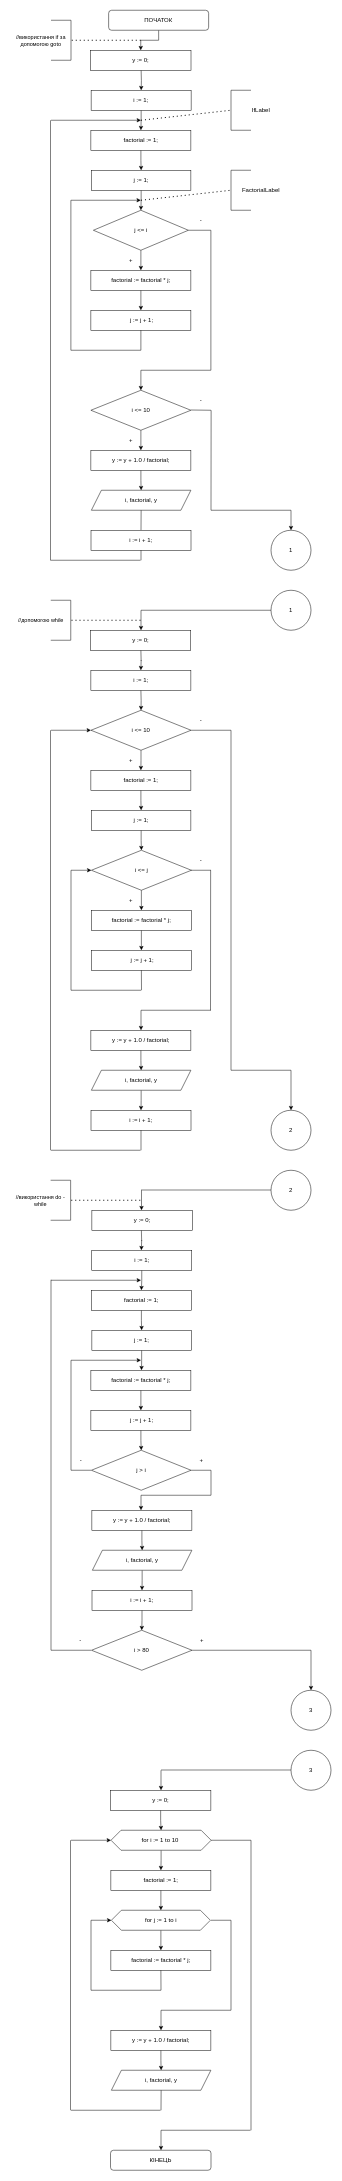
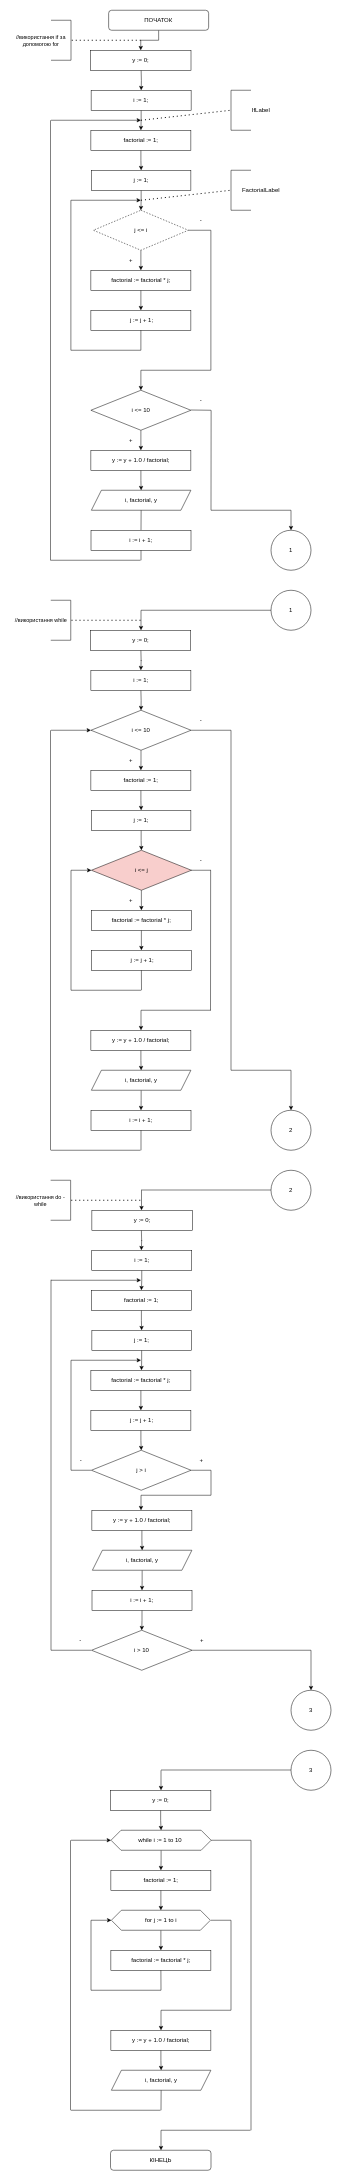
- <mxCell id="11" value="&lt;span&gt;//використання if за допомогою goto&lt;/span&gt;" style="text;html=1;strokeColor=none;fillColor=none;align=center;verticalAlign=middle;whiteSpace=wrap;rounded=0;fontSize=11;" parent="1" vertex="1"><mxGeometry x="21" y="40" width="119.5" height="80" as="geometry" /></mxCell>
+ <mxCell id="11" value="&lt;span&gt;//використання if за допомогою for&lt;/span&gt;" style="text;html=1;strokeColor=none;fillColor=none;align=center;verticalAlign=middle;whiteSpace=wrap;rounded=0;fontSize=11;" parent="1" vertex="1"><mxGeometry x="21" y="40" width="119.5" height="80" as="geometry" /></mxCell>
- <mxCell id="17" value="j &amp;lt;= i" style="rhombus;whiteSpace=wrap;html=1;" vertex="1" parent="1"><mxGeometry x="185.75" y="420" width="190" height="80" as="geometry" /></mxCell>
+ <mxCell id="17" value="j &amp;lt;= i" style="rhombus;whiteSpace=wrap;html=1;dashed=1;" vertex="1" parent="1"><mxGeometry x="185.75" y="420" width="190" height="80" as="geometry" /></mxCell>
- <mxCell id="66" value="&lt;span&gt;//допомогою while&lt;/span&gt;" style="text;html=1;strokeColor=none;fillColor=none;align=center;verticalAlign=middle;whiteSpace=wrap;rounded=0;fontSize=11;" vertex="1" parent="1"><mxGeometry x="20.5" y="1200" width="119.5" height="80" as="geometry" /></mxCell>
+ <mxCell id="66" value="&lt;span&gt;//використання while&lt;/span&gt;" style="text;html=1;strokeColor=none;fillColor=none;align=center;verticalAlign=middle;whiteSpace=wrap;rounded=0;fontSize=11;" vertex="1" parent="1"><mxGeometry x="20.5" y="1200" width="119.5" height="80" as="geometry" /></mxCell>
- <mxCell id="76" value="i &amp;lt;= j" style="rhombus;whiteSpace=wrap;html=1;rounded=0;" vertex="1" parent="1"><mxGeometry x="181.75" y="1700" width="200" height="80" as="geometry" /></mxCell>
+ <mxCell id="76" value="i &amp;lt;= j" style="rhombus;whiteSpace=wrap;html=1;rounded=0;fillColor=#f8cecc;" vertex="1" parent="1"><mxGeometry x="181.75" y="1700" width="200" height="80" as="geometry" /></mxCell>
- <mxCell id="139" value="i &amp;gt; 80" style="rhombus;whiteSpace=wrap;html=1;rounded=0;" vertex="1" parent="1"><mxGeometry x="182" y="3260" width="201" height="80" as="geometry" /></mxCell>
+ <mxCell id="139" value="i &amp;gt; 10" style="rhombus;whiteSpace=wrap;html=1;rounded=0;" vertex="1" parent="1"><mxGeometry x="182" y="3260" width="201" height="80" as="geometry" /></mxCell>
- <mxCell id="152" value="for i := 1 to 10&amp;nbsp;" style="shape=hexagon;perimeter=hexagonPerimeter2;whiteSpace=wrap;html=1;fixedSize=1;rounded=0;" vertex="1" parent="1"><mxGeometry x="221" y="3660" width="200.25" height="40" as="geometry" /></mxCell>
+ <mxCell id="152" value="while i := 1 to 10&amp;nbsp;" style="shape=hexagon;perimeter=hexagonPerimeter2;whiteSpace=wrap;html=1;fixedSize=1;rounded=0;" vertex="1" parent="1"><mxGeometry x="221" y="3660" width="200.25" height="40" as="geometry" /></mxCell>
